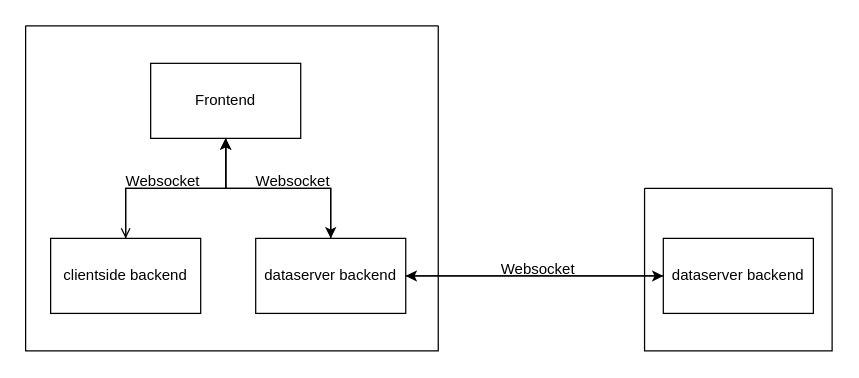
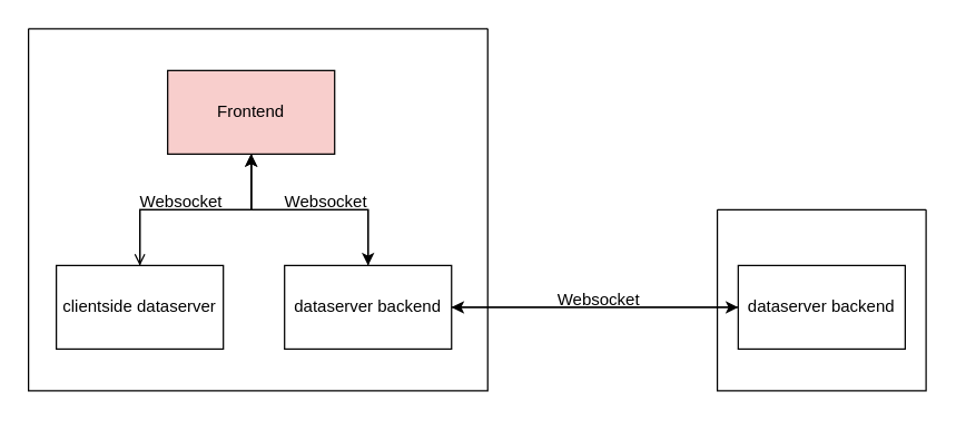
- <mxCell id="4" value="Frontend" style="rounded=0;whiteSpace=wrap;html=1;" parent="1" vertex="1"><mxGeometry x="120" y="50" width="120" height="60" as="geometry" /></mxCell>
+ <mxCell id="4" value="Frontend" style="rounded=0;whiteSpace=wrap;html=1;fillColor=#f8cecc;" parent="1" vertex="1"><mxGeometry x="120" y="50" width="120" height="60" as="geometry" /></mxCell>
- <mxCell id="6" value="clientside backend" style="rounded=0;whiteSpace=wrap;html=1;" parent="1" vertex="1"><mxGeometry x="40" y="190" width="120" height="60" as="geometry" /></mxCell>
+ <mxCell id="6" value="clientside dataserver" style="rounded=0;whiteSpace=wrap;html=1;" parent="1" vertex="1"><mxGeometry x="40" y="190" width="120" height="60" as="geometry" /></mxCell>
